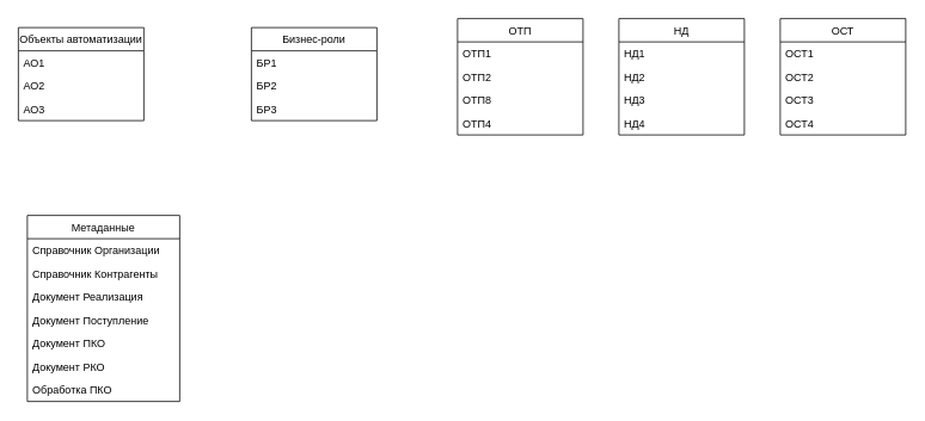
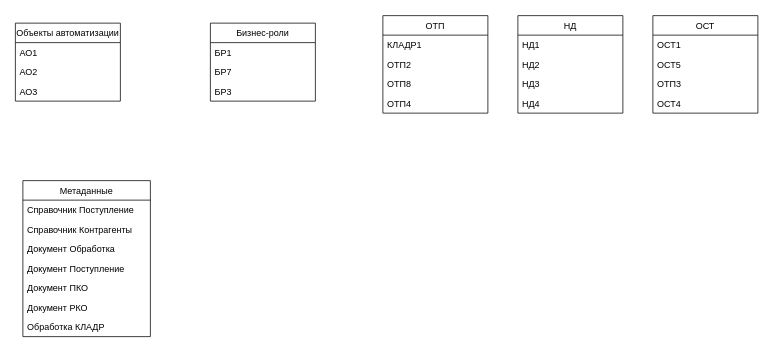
- <mxCell id="11" value="ОТП1" style="text;strokeColor=none;fillColor=none;align=left;verticalAlign=top;spacingLeft=4;spacingRight=4;overflow=hidden;rotatable=0;points=[[0,0.5],[1,0.5]];portConstraint=eastwest;" vertex="1" parent="10"><mxGeometry y="26" width="140" height="26" as="geometry" /></mxCell>
+ <mxCell id="11" value="КЛАДР1" style="text;strokeColor=none;fillColor=none;align=left;verticalAlign=top;spacingLeft=4;spacingRight=4;overflow=hidden;rotatable=0;points=[[0,0.5],[1,0.5]];portConstraint=eastwest;" vertex="1" parent="10"><mxGeometry y="26" width="140" height="26" as="geometry" /></mxCell>
- <mxCell id="22" value="ОСТ2" style="text;strokeColor=none;fillColor=none;align=left;verticalAlign=top;spacingLeft=4;spacingRight=4;overflow=hidden;rotatable=0;points=[[0,0.5],[1,0.5]];portConstraint=eastwest;" vertex="1" parent="20"><mxGeometry y="52" width="140" height="26" as="geometry" /></mxCell>
+ <mxCell id="22" value="ОСТ5" style="text;strokeColor=none;fillColor=none;align=left;verticalAlign=top;spacingLeft=4;spacingRight=4;overflow=hidden;rotatable=0;points=[[0,0.5],[1,0.5]];portConstraint=eastwest;" vertex="1" parent="20"><mxGeometry y="52" width="140" height="26" as="geometry" /></mxCell>
- <mxCell id="8" value="БР2" style="text;strokeColor=none;fillColor=none;align=left;verticalAlign=top;spacingLeft=4;spacingRight=4;overflow=hidden;rotatable=0;points=[[0,0.5],[1,0.5]];portConstraint=eastwest;" vertex="1" parent="6"><mxGeometry y="52" width="140" height="26" as="geometry" /></mxCell>
+ <mxCell id="8" value="БР7" style="text;strokeColor=none;fillColor=none;align=left;verticalAlign=top;spacingLeft=4;spacingRight=4;overflow=hidden;rotatable=0;points=[[0,0.5],[1,0.5]];portConstraint=eastwest;" vertex="1" parent="6"><mxGeometry y="52" width="140" height="26" as="geometry" /></mxCell>
- <mxCell id="23" value="ОСТ3" style="text;strokeColor=none;fillColor=none;align=left;verticalAlign=top;spacingLeft=4;spacingRight=4;overflow=hidden;rotatable=0;points=[[0,0.5],[1,0.5]];portConstraint=eastwest;" vertex="1" parent="20"><mxGeometry y="78" width="140" height="26" as="geometry" /></mxCell>
+ <mxCell id="23" value="ОТП3" style="text;strokeColor=none;fillColor=none;align=left;verticalAlign=top;spacingLeft=4;spacingRight=4;overflow=hidden;rotatable=0;points=[[0,0.5],[1,0.5]];portConstraint=eastwest;" vertex="1" parent="20"><mxGeometry y="78" width="140" height="26" as="geometry" /></mxCell>
- <mxCell id="26" value="Справочник Организации" style="text;strokeColor=none;fillColor=none;align=left;verticalAlign=top;spacingLeft=4;spacingRight=4;overflow=hidden;rotatable=0;points=[[0,0.5],[1,0.5]];portConstraint=eastwest;" vertex="1" parent="25"><mxGeometry y="26" width="170" height="26" as="geometry" /></mxCell>
+ <mxCell id="26" value="Справочник Поступление" style="text;strokeColor=none;fillColor=none;align=left;verticalAlign=top;spacingLeft=4;spacingRight=4;overflow=hidden;rotatable=0;points=[[0,0.5],[1,0.5]];portConstraint=eastwest;" vertex="1" parent="25"><mxGeometry y="26" width="170" height="26" as="geometry" /></mxCell>
- <mxCell id="28" value="Документ Реализация" style="text;strokeColor=none;fillColor=none;align=left;verticalAlign=top;spacingLeft=4;spacingRight=4;overflow=hidden;rotatable=0;points=[[0,0.5],[1,0.5]];portConstraint=eastwest;" vertex="1" parent="25"><mxGeometry y="78" width="170" height="26" as="geometry" /></mxCell>
+ <mxCell id="28" value="Документ Обработка" style="text;strokeColor=none;fillColor=none;align=left;verticalAlign=top;spacingLeft=4;spacingRight=4;overflow=hidden;rotatable=0;points=[[0,0.5],[1,0.5]];portConstraint=eastwest;" vertex="1" parent="25"><mxGeometry y="78" width="170" height="26" as="geometry" /></mxCell>
- <mxCell id="32" value="Обработка ПКО" style="text;strokeColor=none;fillColor=none;align=left;verticalAlign=top;spacingLeft=4;spacingRight=4;overflow=hidden;rotatable=0;points=[[0,0.5],[1,0.5]];portConstraint=eastwest;" vertex="1" parent="25"><mxGeometry y="182" width="170" height="26" as="geometry" /></mxCell>
+ <mxCell id="32" value="Обработка КЛАДР" style="text;strokeColor=none;fillColor=none;align=left;verticalAlign=top;spacingLeft=4;spacingRight=4;overflow=hidden;rotatable=0;points=[[0,0.5],[1,0.5]];portConstraint=eastwest;" vertex="1" parent="25"><mxGeometry y="182" width="170" height="26" as="geometry" /></mxCell>
